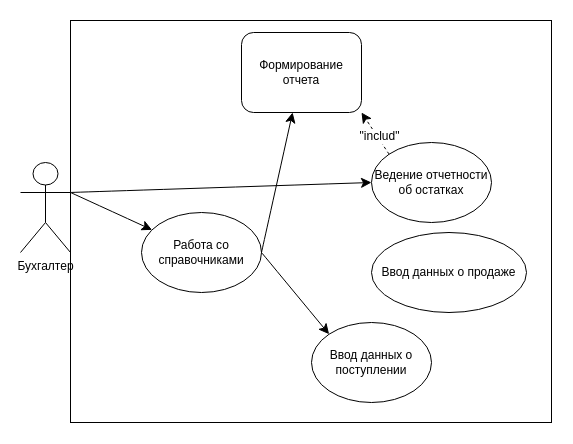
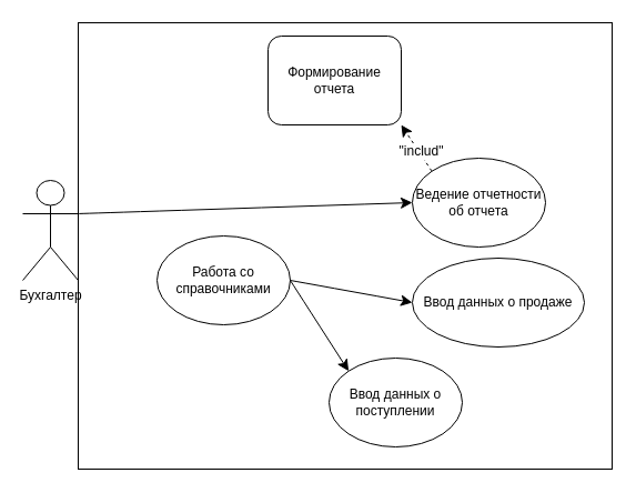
- <mxCell id="11" value="Ведение отчетности об остатках" style="ellipse;whiteSpace=wrap;html=1;fillColor=none;" vertex="1" parent="1"><mxGeometry x="371" y="142" width="120" height="80" as="geometry" /></mxCell>
+ <mxCell id="11" value="Ведение отчетности об отчета" style="ellipse;whiteSpace=wrap;html=1;fillColor=none;" vertex="1" parent="1"><mxGeometry x="371" y="142" width="120" height="80" as="geometry" /></mxCell>
- <mxCell id="5" style="edgeStyle=none;curved=1;rounded=0;orthogonalLoop=1;jettySize=auto;html=1;exitX=1;exitY=0.5;exitDx=0;exitDy=0;fontSize=12;startSize=8;endSize=8;" edge="1" parent="1" source="15" target="14"><mxGeometry relative="1" as="geometry" /></mxCell>
+ <mxCell id="5" style="edgeStyle=none;curved=1;rounded=0;orthogonalLoop=1;jettySize=auto;html=1;exitX=1;exitY=0.5;exitDx=0;exitDy=0;entryX=0;entryY=0.5;entryDx=0;entryDy=0;fontSize=12;startSize=8;endSize=8;" edge="1" parent="1" source="15" target="12"><mxGeometry relative="1" as="geometry" /></mxCell>
- <mxCell id="7" style="edgeStyle=none;curved=1;rounded=0;orthogonalLoop=1;jettySize=auto;html=1;exitX=1;exitY=0.333;exitDx=0;exitDy=0;exitPerimeter=0;fontSize=12;startSize=8;endSize=8;" edge="1" parent="1" source="8" target="15"><mxGeometry relative="1" as="geometry" /></mxCell>
- <mxCell id="13" value="Ввод данных о поступлении" style="ellipse;whiteSpace=wrap;html=1;fillColor=none;" vertex="1" parent="1"><mxGeometry x="311" y="322" width="120" height="80" as="geometry" /></mxCell>
+ <mxCell id="13" value="Ввод данных о поступлении" style="ellipse;whiteSpace=wrap;html=1;fillColor=none;" vertex="1" parent="1"><mxGeometry x="296" y="322" width="120" height="80" as="geometry" /></mxCell>
